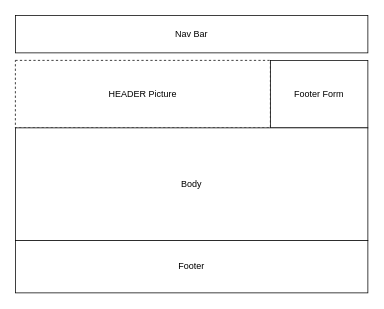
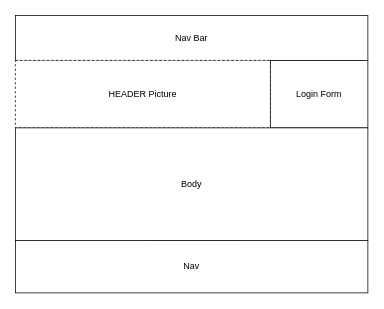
- <mxCell id="2" value="Nav Bar" style="rounded=0;whiteSpace=wrap;html=1;" vertex="1" parent="1"><mxGeometry x="20" y="20" width="470" height="50" as="geometry" /></mxCell>
+ <mxCell id="2" value="Nav Bar" style="rounded=0;whiteSpace=wrap;html=1;" vertex="1" parent="1"><mxGeometry x="20" y="20" width="470" height="60" as="geometry" /></mxCell>
- <mxCell id="4" value="Footer Form" style="rounded=0;whiteSpace=wrap;html=1;" vertex="1" parent="1"><mxGeometry x="360" y="80" width="130" height="90" as="geometry" /></mxCell>
+ <mxCell id="4" value="Login Form" style="rounded=0;whiteSpace=wrap;html=1;" vertex="1" parent="1"><mxGeometry x="360" y="80" width="130" height="90" as="geometry" /></mxCell>
- <mxCell id="7" value="Footer" style="rounded=0;whiteSpace=wrap;html=1;" vertex="1" parent="1"><mxGeometry x="20" y="320" width="470" height="70" as="geometry" /></mxCell>
+ <mxCell id="7" value="Nav" style="rounded=0;whiteSpace=wrap;html=1;" vertex="1" parent="1"><mxGeometry x="20" y="320" width="470" height="70" as="geometry" /></mxCell>
